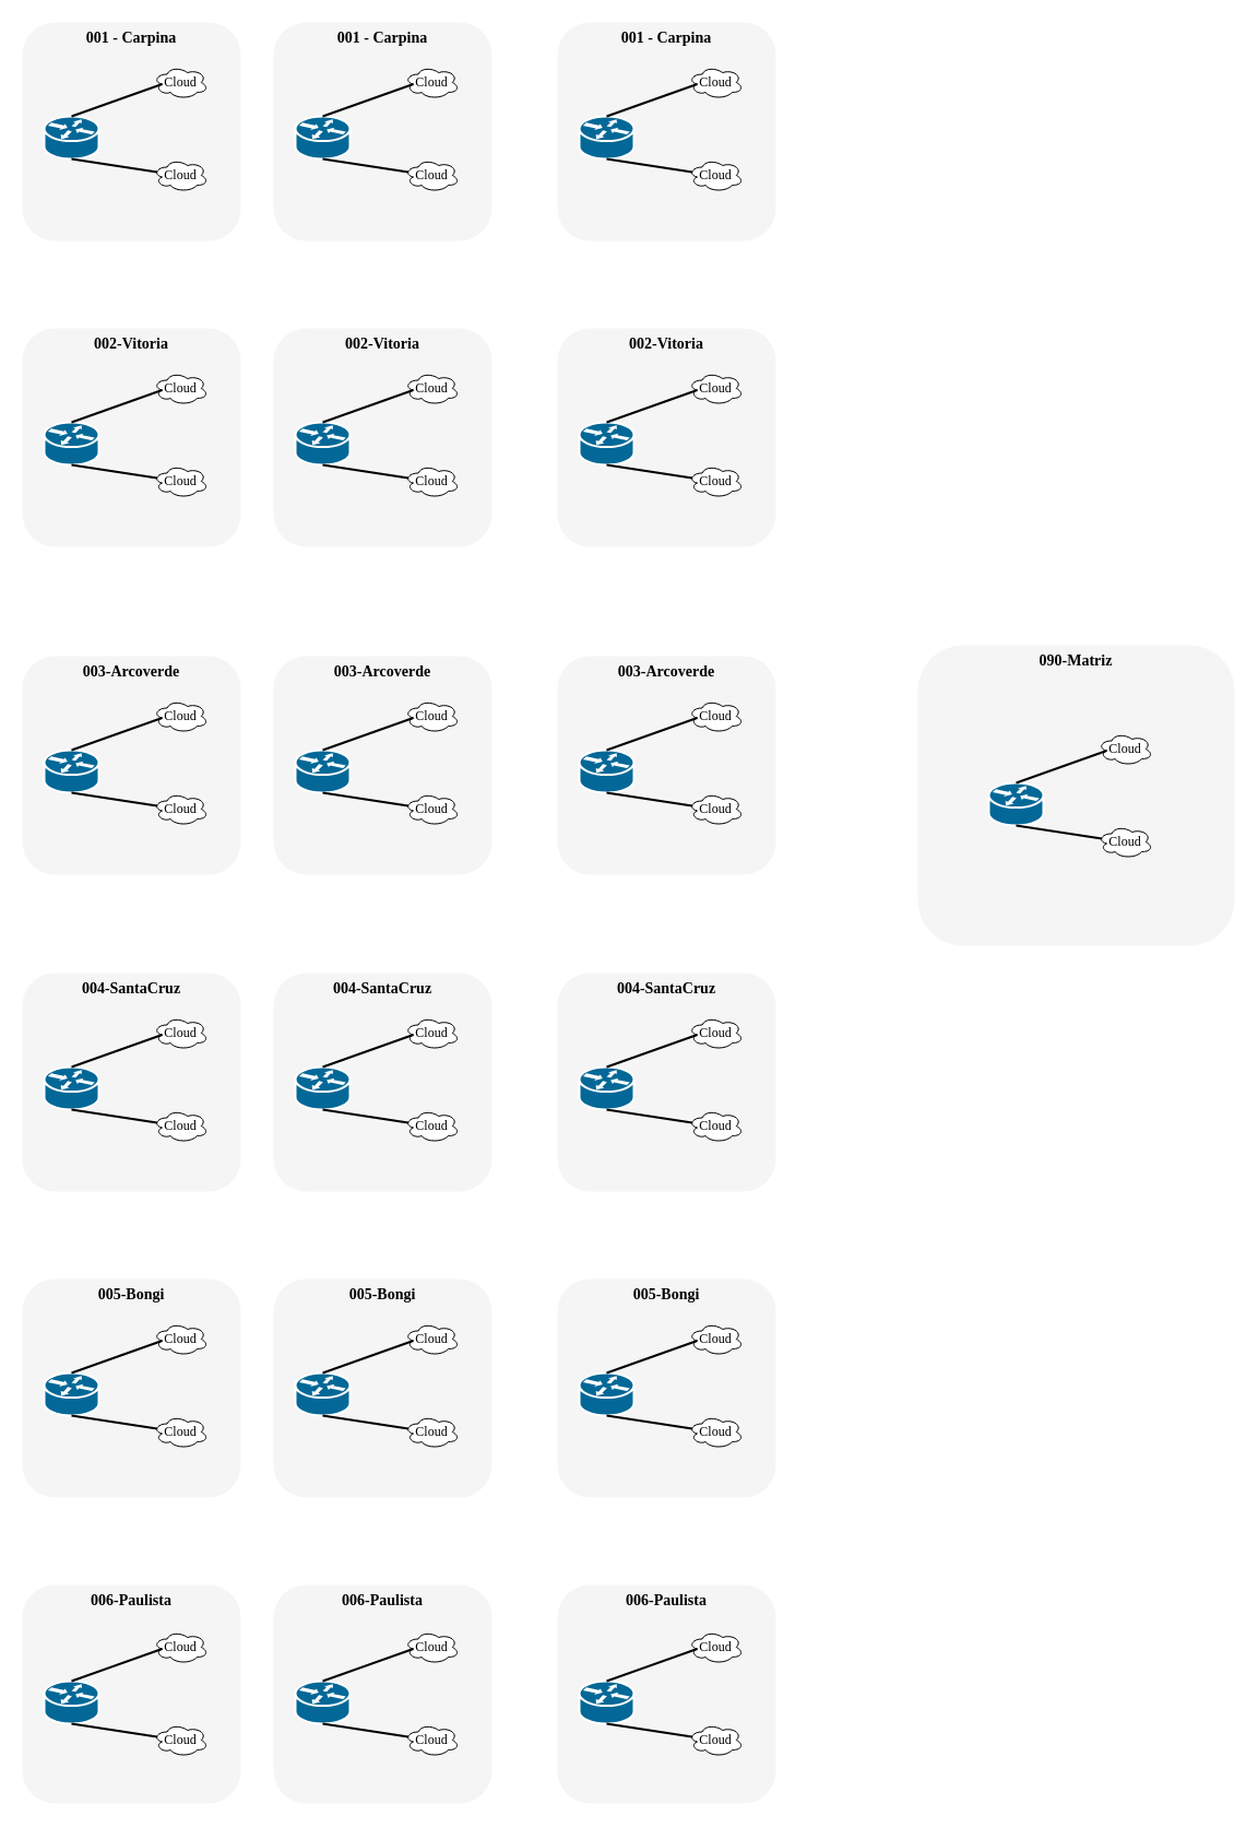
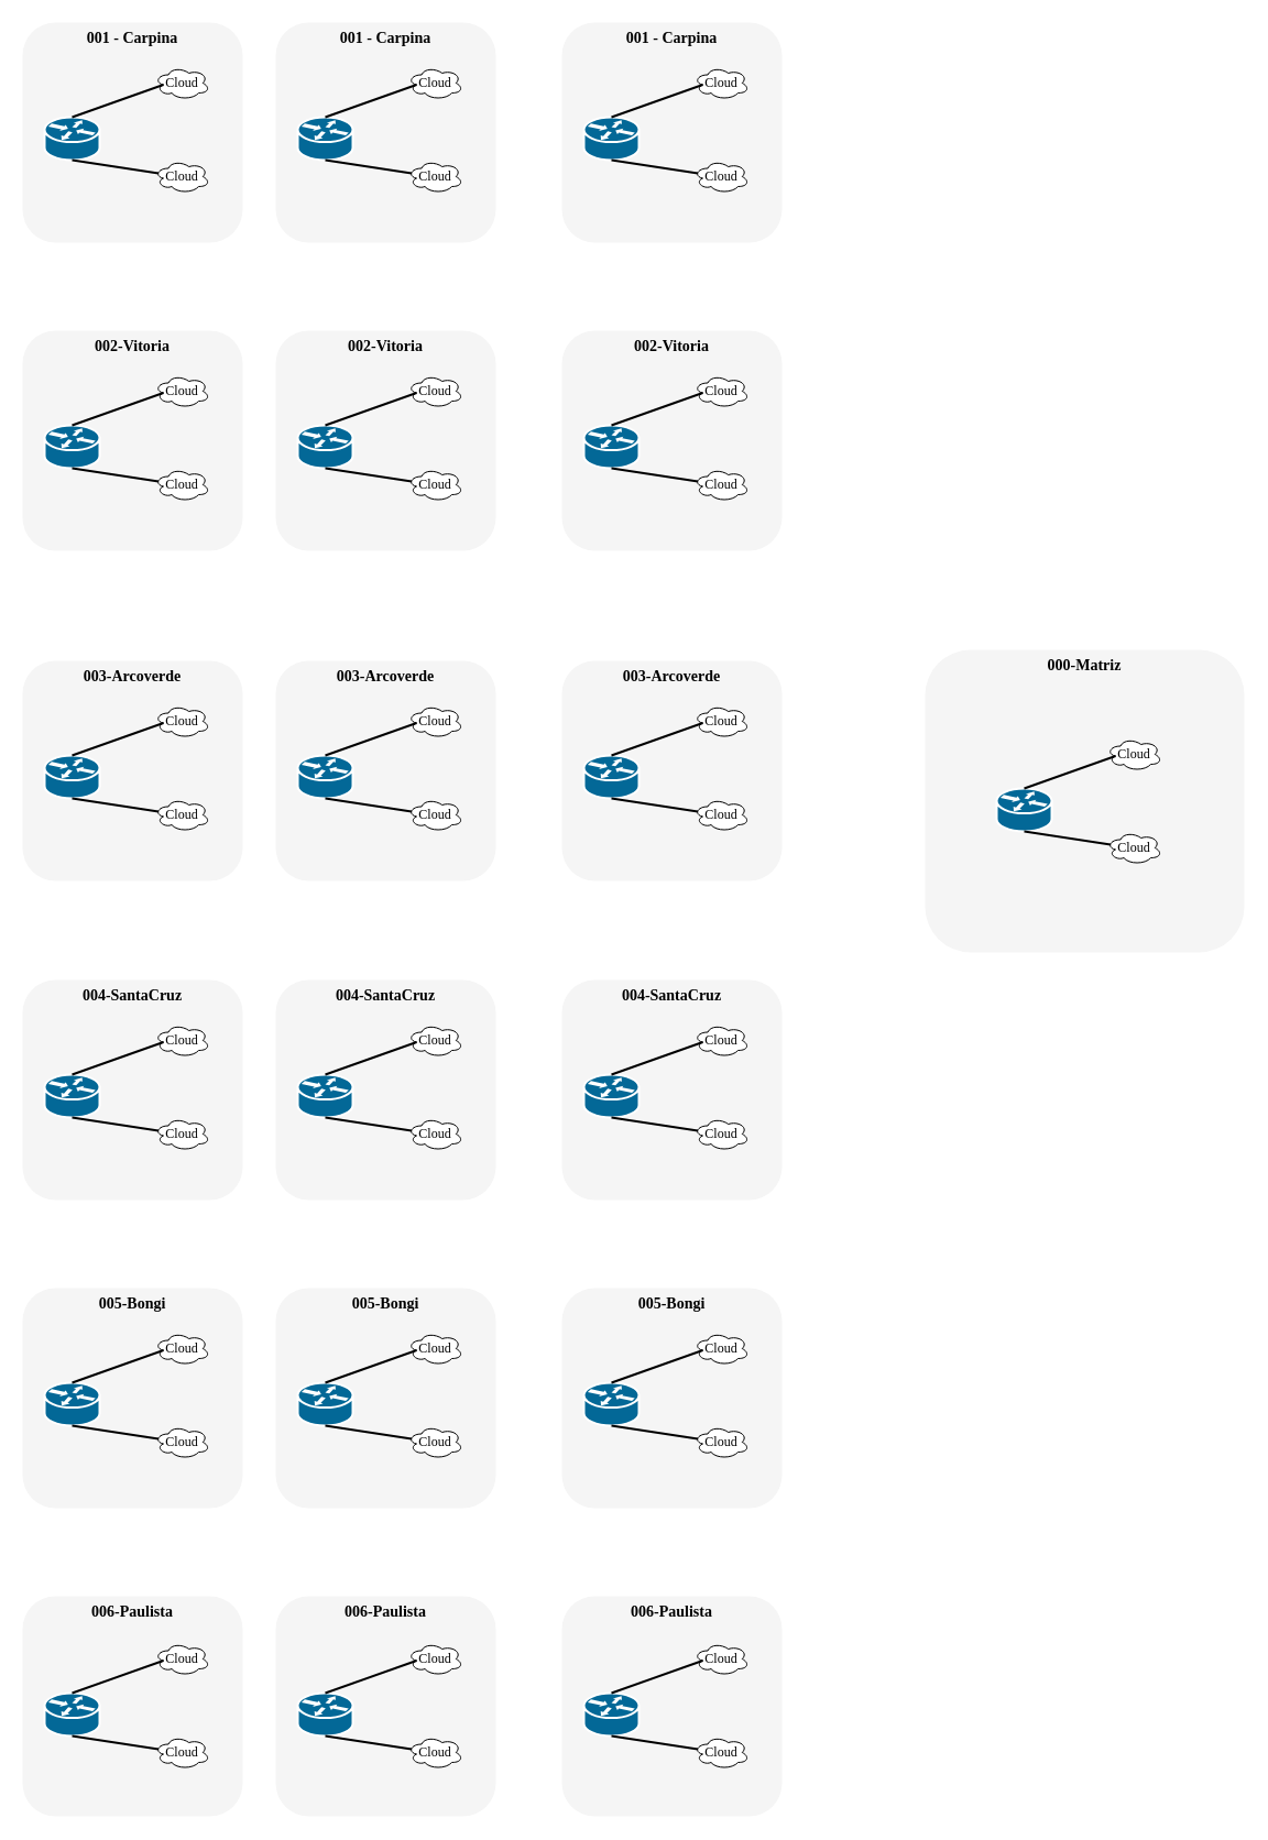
- <mxCell id="2" value="090-Matriz" style="whiteSpace=wrap;html=1;rounded=1;shadow=0;comic=0;strokeWidth=1;fontFamily=Verdana;fontSize=14;fillColor=#f5f5f5;strokeColor=none;verticalAlign=top;fontStyle=1" vertex="1" parent="1"><mxGeometry x="840" y="590" width="290" height="275" as="geometry" /></mxCell>
+ <mxCell id="2" value="000-Matriz" style="whiteSpace=wrap;html=1;rounded=1;shadow=0;comic=0;strokeWidth=1;fontFamily=Verdana;fontSize=14;fillColor=#f5f5f5;strokeColor=none;verticalAlign=top;fontStyle=1" vertex="1" parent="1"><mxGeometry x="840" y="590" width="290" height="275" as="geometry" /></mxCell>
